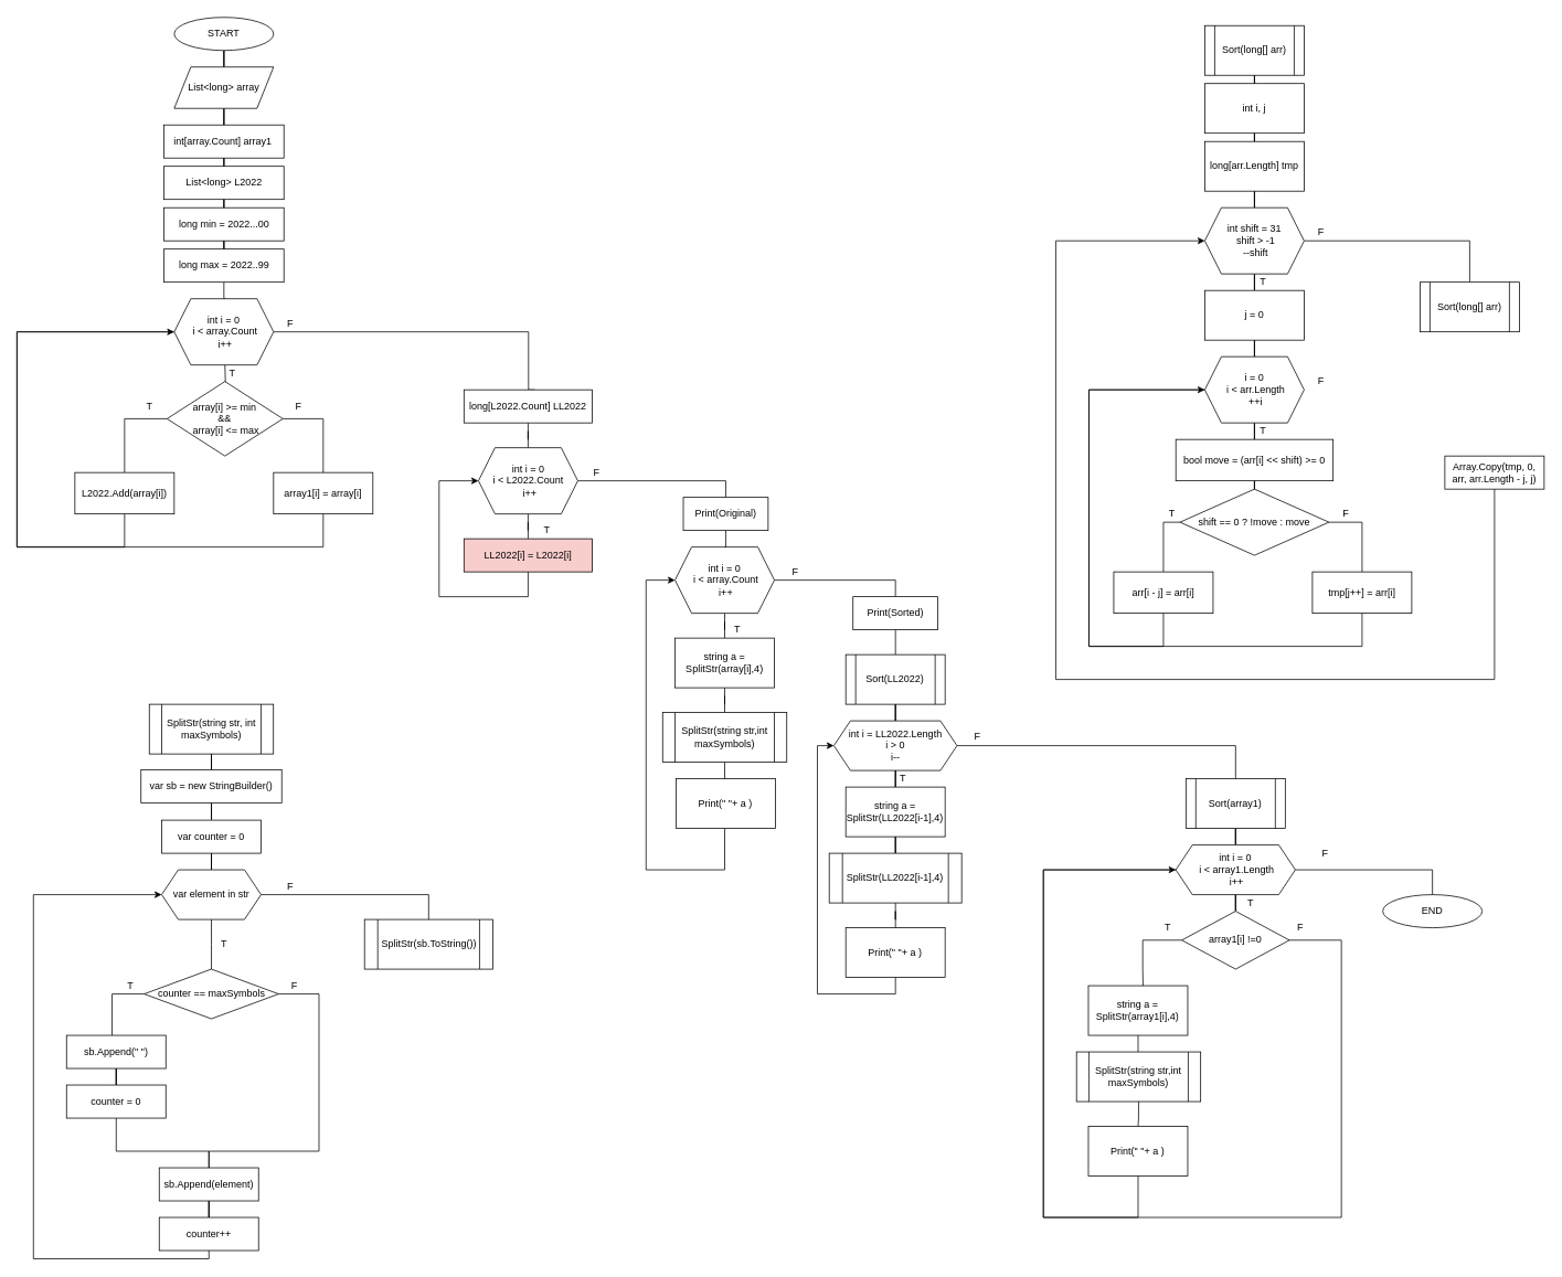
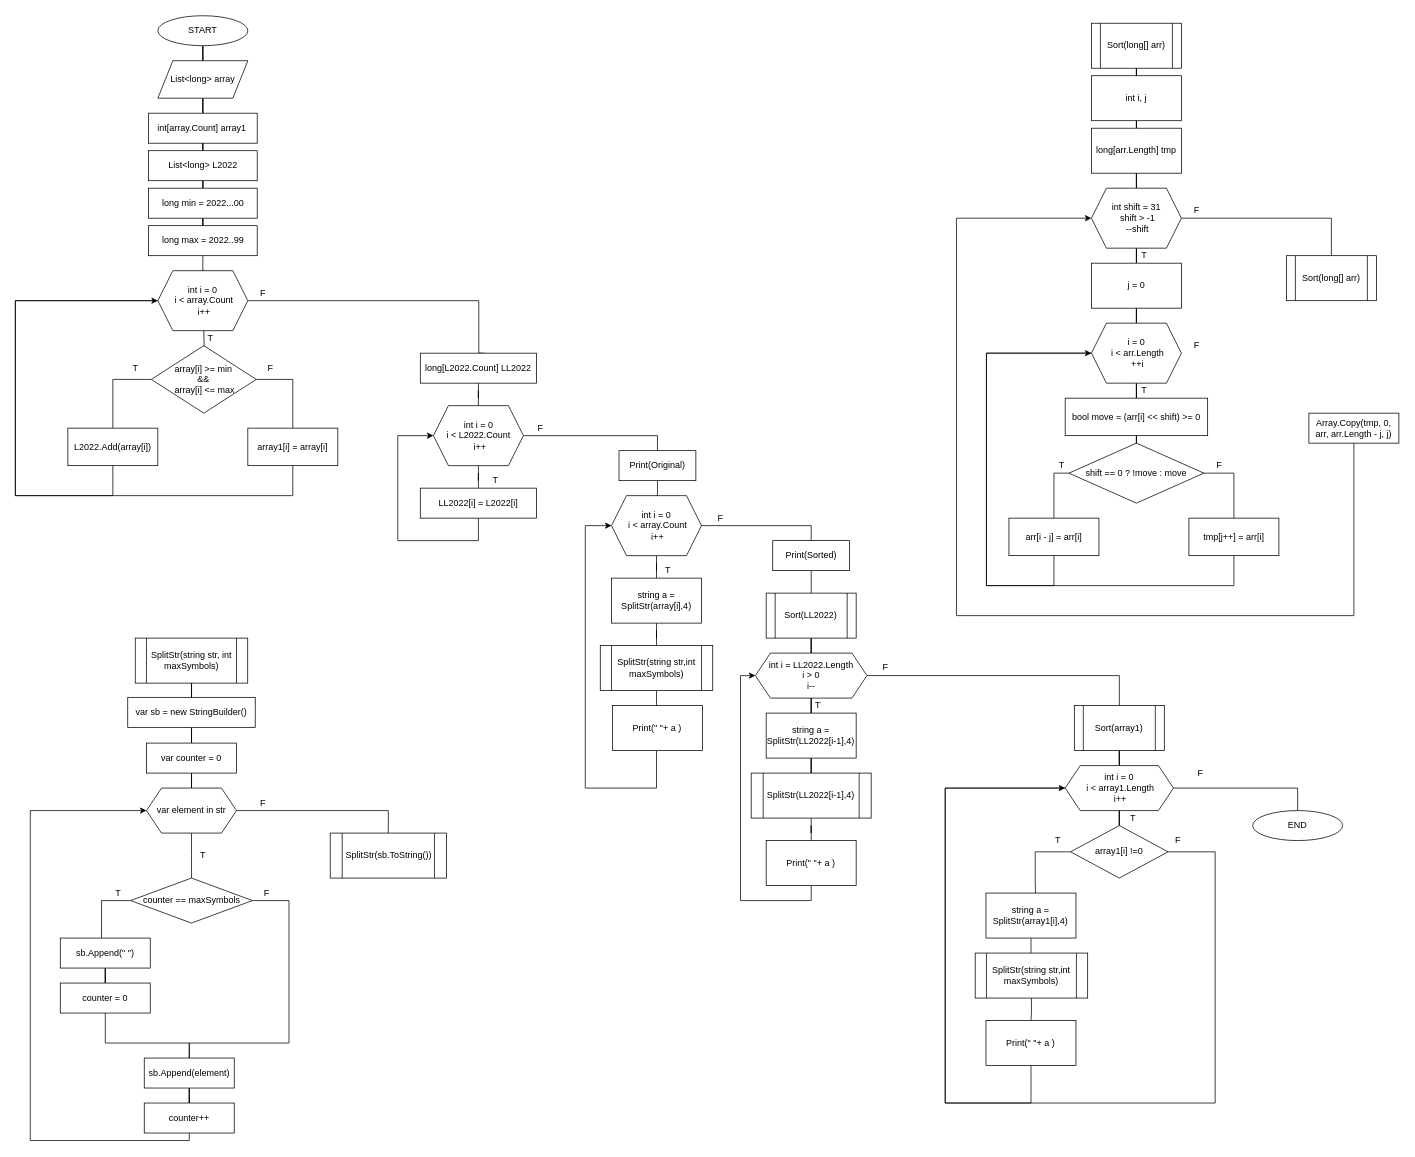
- <mxCell id="33" value="LL2022[i] = L2022[i]" style="rounded=0;whiteSpace=wrap;html=1;fillColor=#f8cecc;" vertex="1" parent="1"><mxGeometry x="560" y="650" width="155" height="40" as="geometry" /></mxCell>
+ <mxCell id="33" value="LL2022[i] = L2022[i]" style="rounded=0;whiteSpace=wrap;html=1;" vertex="1" parent="1"><mxGeometry x="560" y="650" width="155" height="40" as="geometry" /></mxCell>
